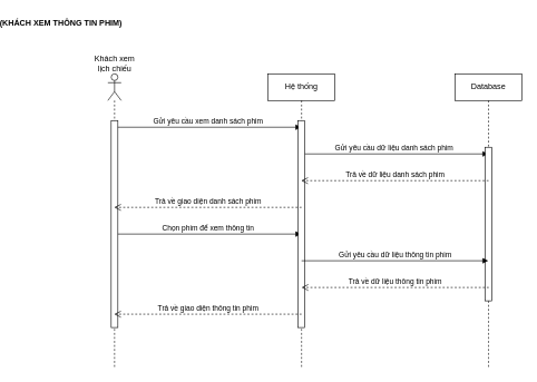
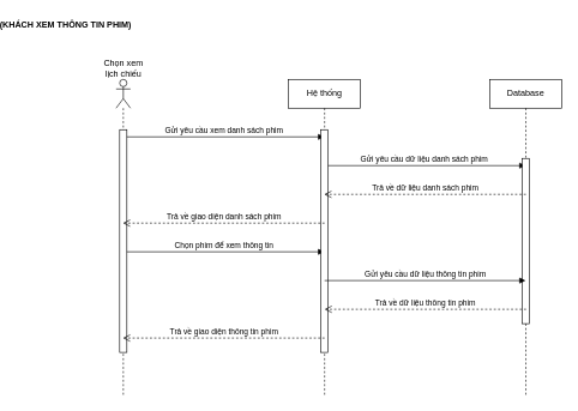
- <mxCell id="6" value="Khách xem &lt;br&gt;lịch chiếu" style="text;html=1;align=center;verticalAlign=middle;resizable=0;points=[];autosize=1;" parent="1" vertex="1"><mxGeometry x="100" y="80" width="80" height="30" as="geometry" /></mxCell>
+ <mxCell id="6" value="Chọn xem &lt;br&gt;lịch chiếu" style="text;html=1;align=center;verticalAlign=middle;resizable=0;points=[];autosize=1;" parent="1" vertex="1"><mxGeometry x="100" y="80" width="80" height="30" as="geometry" /></mxCell>
